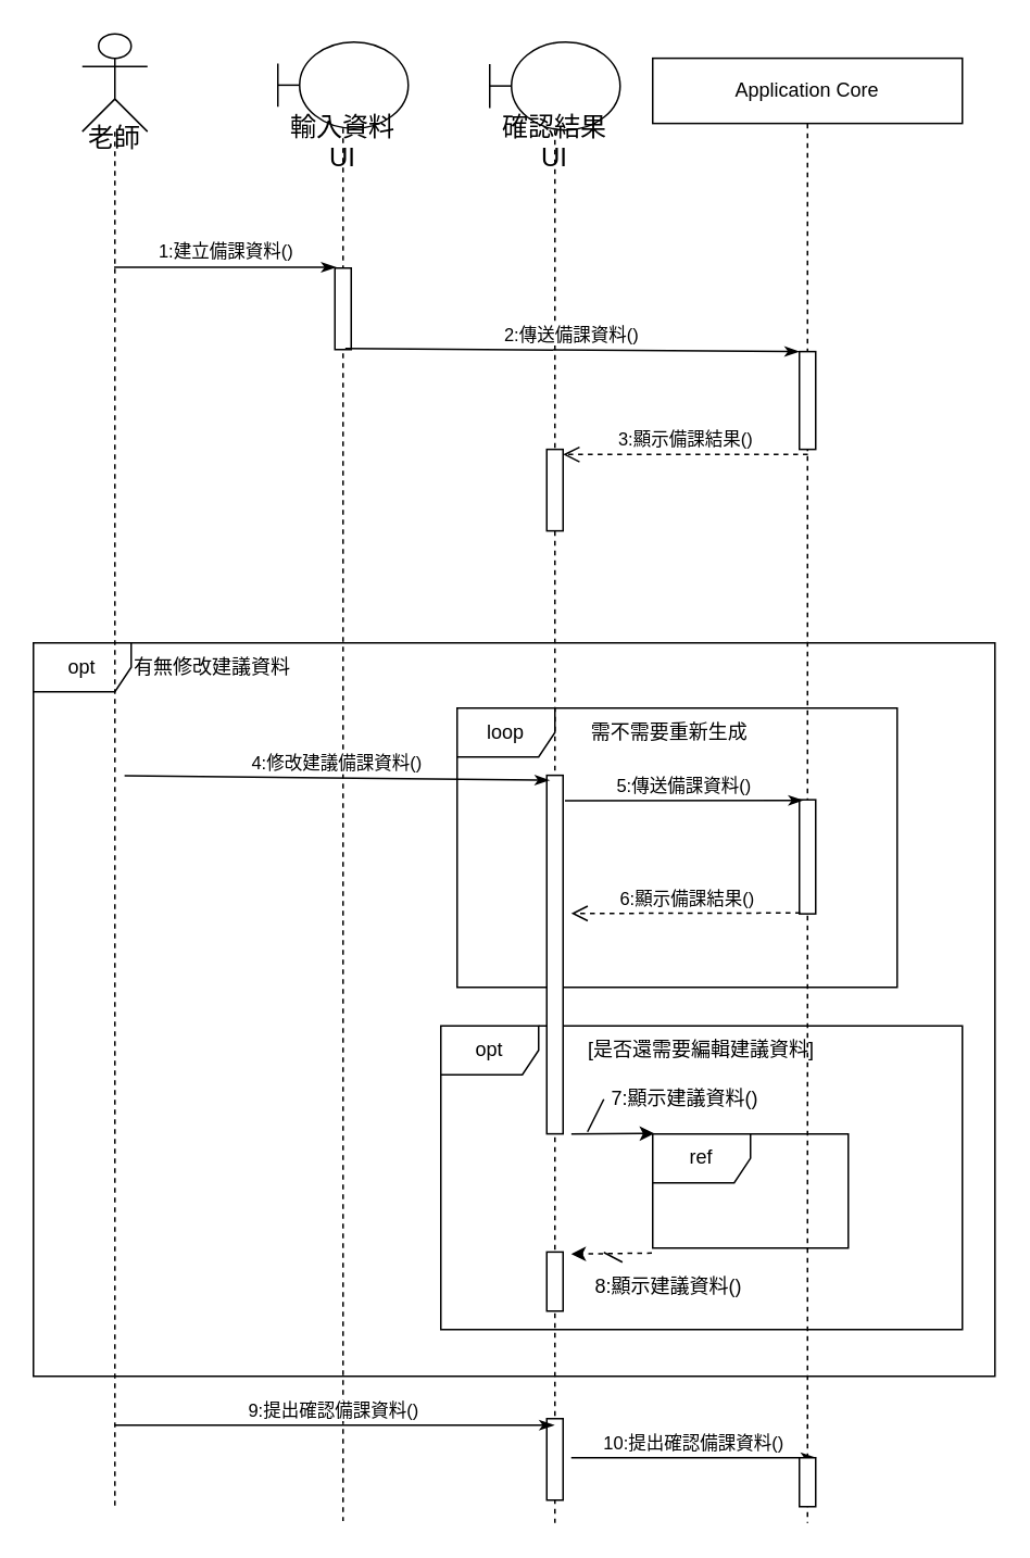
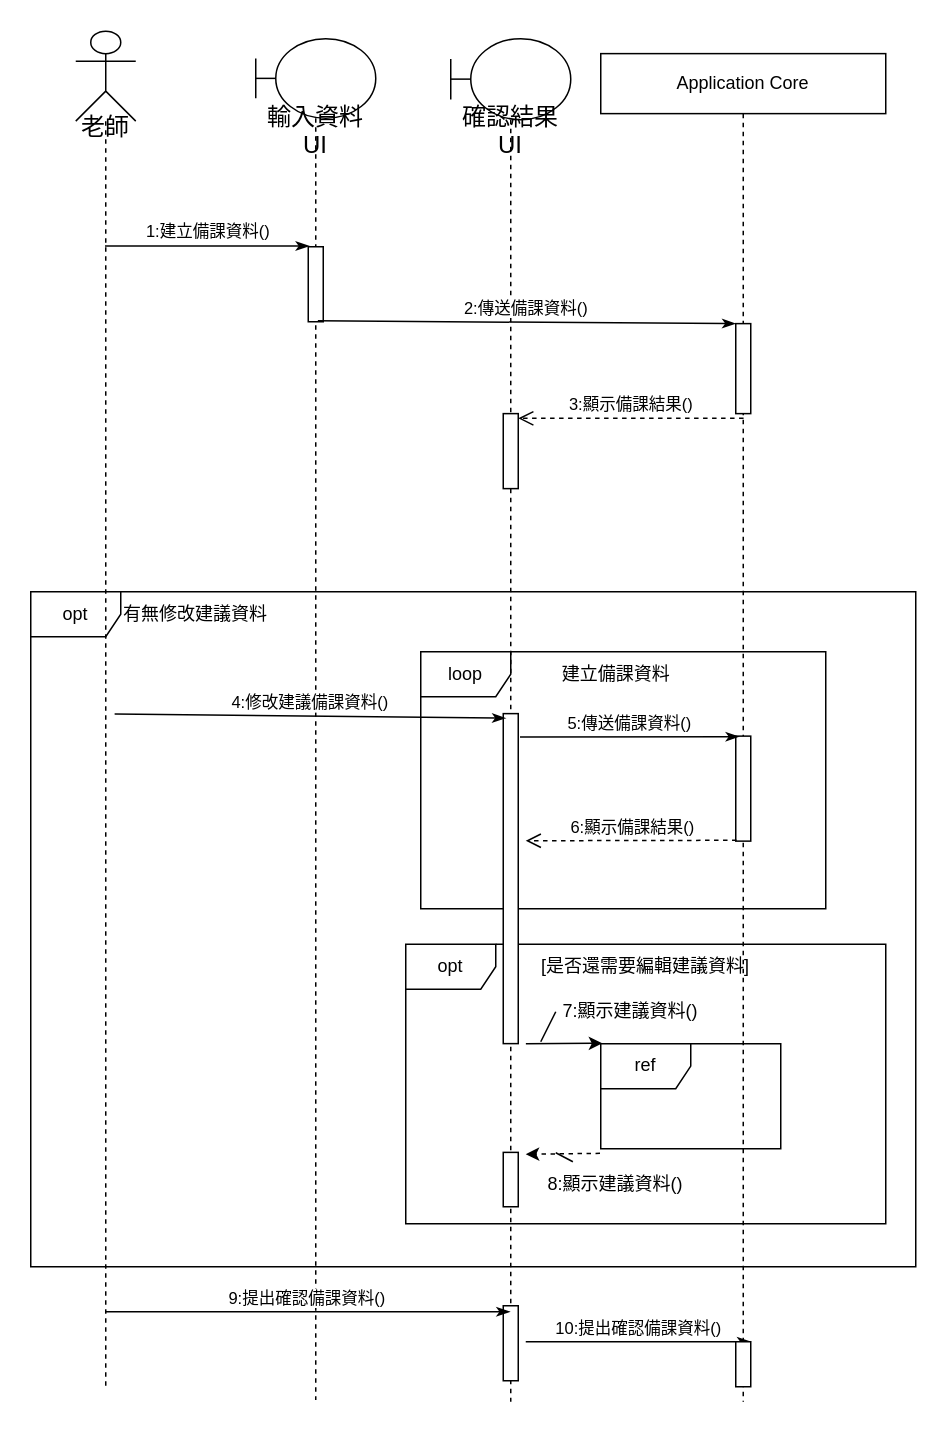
- <mxCell id="16" value="需不需要重新生成" style="text;html=1;align=center;verticalAlign=middle;resizable=0;points=[];autosize=1;strokeColor=none;fillColor=none;" parent="10" vertex="1"><mxGeometry x="-50" y="398.75" width="120" height="30" as="geometry" /></mxCell>
+ <mxCell id="16" value="建立備課資料" style="text;html=1;align=center;verticalAlign=middle;resizable=0;points=[];autosize=1;strokeColor=none;fillColor=none;" parent="10" vertex="1"><mxGeometry x="-50" y="398.75" width="120" height="30" as="geometry" /></mxCell>
